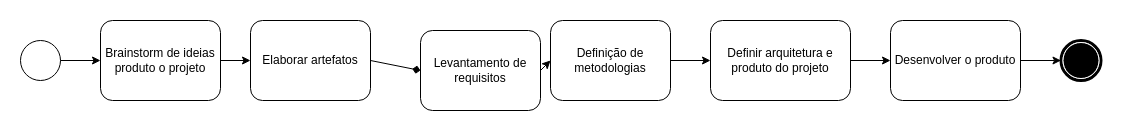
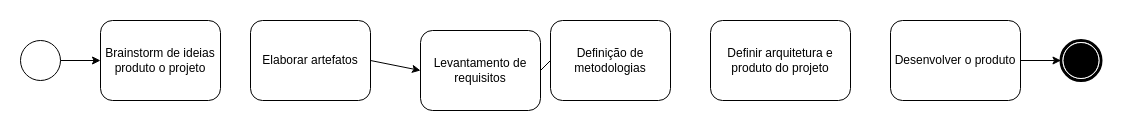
- <mxCell id="11" value="" style="endArrow=classic;html=1;entryX=0;entryY=0.5;entryDx=0;entryDy=0;exitX=1;exitY=0.5;exitDx=0;exitDy=0;" edge="1" parent="1" source="4" target="5"><mxGeometry width="50" height="50" relative="1" as="geometry"><mxPoint x="240" y="190" as="sourcePoint" /><mxPoint x="290" y="140" as="targetPoint" /></mxGeometry></mxCell>
- <mxCell id="15" value="" style="endArrow=classic;html=1;exitX=1;exitY=0.5;exitDx=0;exitDy=0;entryX=0;entryY=0.5;entryDx=0;entryDy=0;" edge="1" parent="1" source="7" target="8"><mxGeometry width="50" height="50" relative="1" as="geometry"><mxPoint x="690" y="190" as="sourcePoint" /><mxPoint x="740" y="140" as="targetPoint" /></mxGeometry></mxCell>
- <mxCell id="14" value="" style="endArrow=classic;html=1;exitX=1;exitY=0.5;exitDx=0;exitDy=0;entryX=0;entryY=0.5;entryDx=0;entryDy=0;" edge="1" parent="1" source="8" target="9"><mxGeometry width="50" height="50" relative="1" as="geometry"><mxPoint x="890" y="220" as="sourcePoint" /><mxPoint x="940" y="170" as="targetPoint" /></mxGeometry></mxCell>
- <mxCell id="13" value="" style="endArrow=classic;html=1;exitX=1;exitY=0.5;exitDx=0;exitDy=0;entryX=0;entryY=0.5;entryDx=0;entryDy=0;" edge="1" parent="1" source="6" target="7"><mxGeometry width="50" height="50" relative="1" as="geometry"><mxPoint x="550" y="210" as="sourcePoint" /><mxPoint x="600" y="160" as="targetPoint" /></mxGeometry></mxCell>
+ <mxCell id="13" value="" style="endArrow=none;html=1;exitX=1;exitY=0.5;exitDx=0;exitDy=0;entryX=0;entryY=0.5;entryDx=0;entryDy=0;" edge="1" parent="1" source="6" target="7"><mxGeometry width="50" height="50" relative="1" as="geometry"><mxPoint x="550" y="210" as="sourcePoint" /><mxPoint x="600" y="160" as="targetPoint" /></mxGeometry></mxCell>
- <mxCell id="12" value="" style="endArrow=diamond;html=1;exitX=1;exitY=0.5;exitDx=0;exitDy=0;entryX=0;entryY=0.5;entryDx=0;entryDy=0;" edge="1" parent="1" source="5" target="6"><mxGeometry width="50" height="50" relative="1" as="geometry"><mxPoint x="390" y="200" as="sourcePoint" /><mxPoint x="440" y="150" as="targetPoint" /></mxGeometry></mxCell>
+ <mxCell id="12" value="" style="endArrow=classic;html=1;exitX=1;exitY=0.5;exitDx=0;exitDy=0;entryX=0;entryY=0.5;entryDx=0;entryDy=0;" edge="1" parent="1" source="5" target="6"><mxGeometry width="50" height="50" relative="1" as="geometry"><mxPoint x="390" y="200" as="sourcePoint" /><mxPoint x="440" y="150" as="targetPoint" /></mxGeometry></mxCell>
